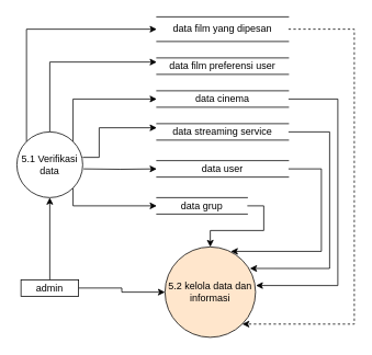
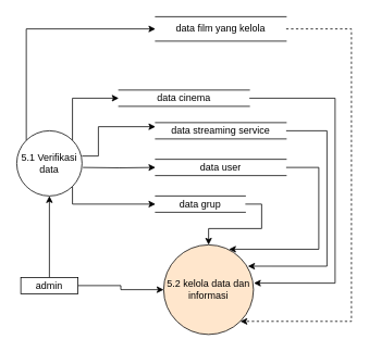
- <mxCell id="15" value="data film yang dipesan" style="shape=partialRectangle;whiteSpace=wrap;html=1;left=0;right=0;fillColor=none;" vertex="1" parent="1"><mxGeometry x="190" y="20" width="160" height="30" as="geometry" /></mxCell>
+ <mxCell id="15" value="data film yang kelola" style="shape=partialRectangle;whiteSpace=wrap;html=1;left=0;right=0;fillColor=none;" vertex="1" parent="1"><mxGeometry x="190" y="20" width="160" height="30" as="geometry" /></mxCell>
- <mxCell id="6" style="edgeStyle=orthogonalEdgeStyle;rounded=0;orthogonalLoop=1;jettySize=auto;html=1;exitX=0.5;exitY=0;exitDx=0;exitDy=0;entryX=0;entryY=0.25;entryDx=0;entryDy=0;" edge="1" parent="1" source="11" target="13"><mxGeometry relative="1" as="geometry"><Array as="points"><mxPoint x="60" y="75" /></Array></mxGeometry></mxCell>
- <mxCell id="13" value="data film preferensi user" style="shape=partialRectangle;whiteSpace=wrap;html=1;left=0;right=0;fillColor=none;" vertex="1" parent="1"><mxGeometry x="190" y="70" width="160" height="20" as="geometry" /></mxCell>
- <mxCell id="17" value="data cinema" style="shape=partialRectangle;whiteSpace=wrap;html=1;left=0;right=0;fillColor=none;" vertex="1" parent="1"><mxGeometry x="190" y="110" width="160" height="20" as="geometry" /></mxCell>
+ <mxCell id="17" value="data cinema" style="shape=partialRectangle;whiteSpace=wrap;html=1;left=0;right=0;fillColor=none;" vertex="1" parent="1"><mxGeometry x="145" y="110" width="160" height="20" as="geometry" /></mxCell>
